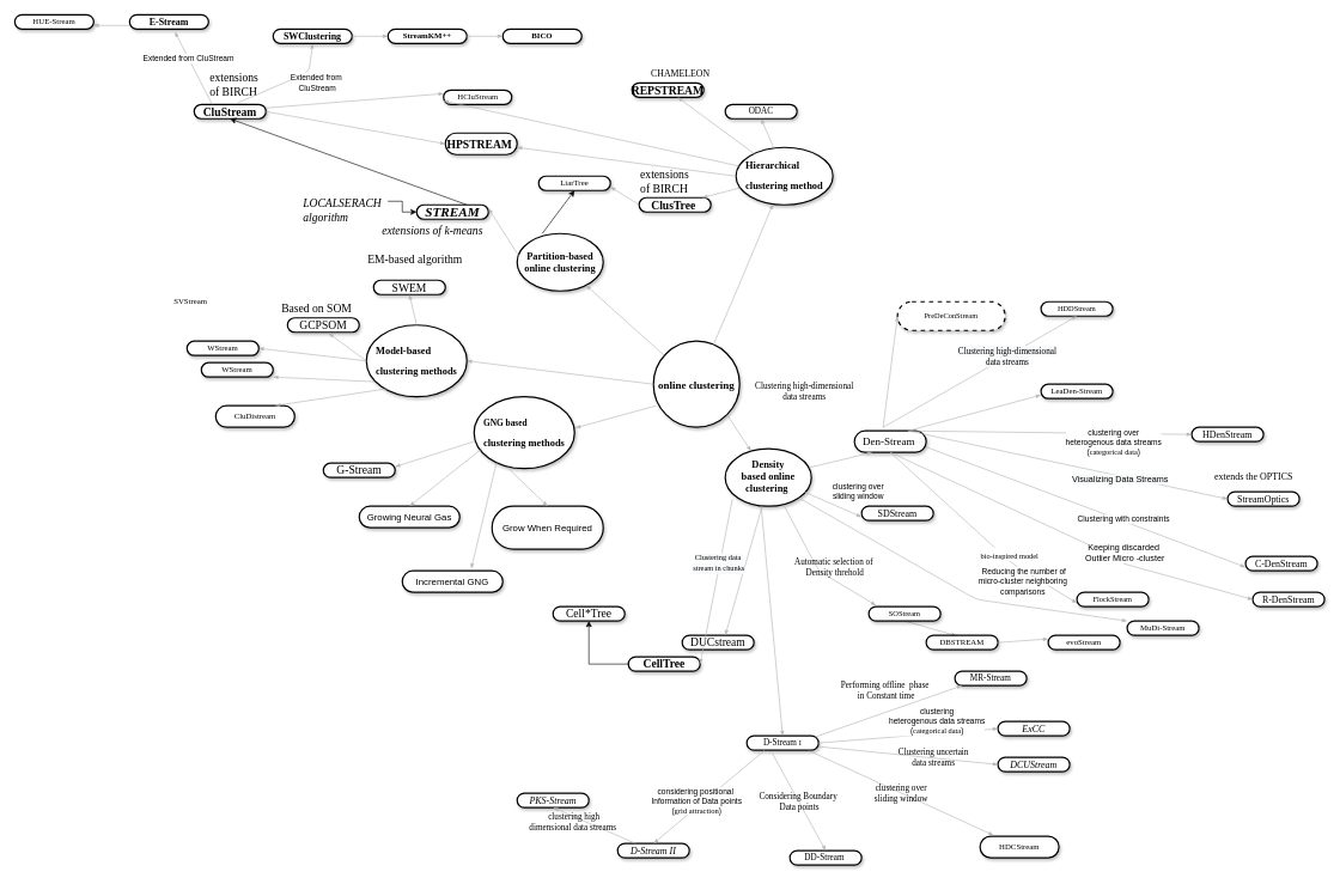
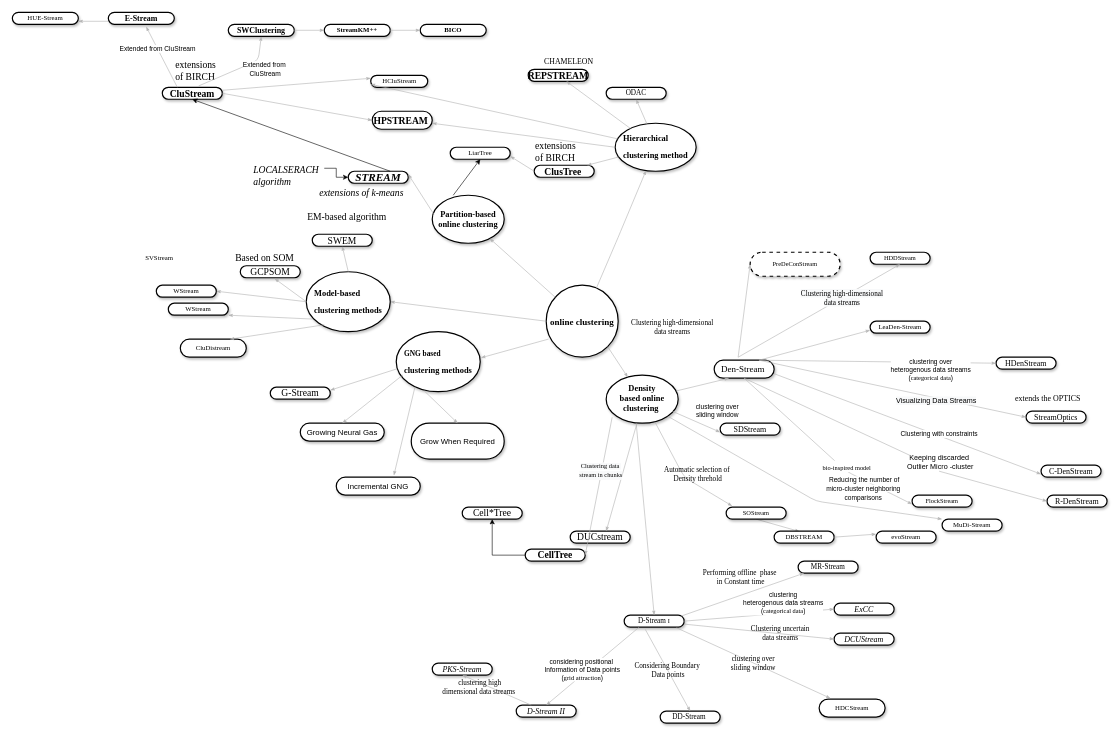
- <mxCell id="102" value="&lt;div&gt;&lt;span style=&quot;font-size: 8.468pt ; font-family: &amp;quot;advpcourier&amp;quot; ; color: rgb(0 , 0 , 0)&quot;&gt;SVStream&lt;/span&gt;&lt;/div&gt;" style="text;whiteSpace=wrap;html=1;" parent="1" vertex="1"><mxGeometry x="240" y="405" width="80" height="30" as="geometry" /></mxCell>
+ <mxCell id="102" value="&lt;div&gt;&lt;span style=&quot;font-size: 8.468pt ; font-family: &amp;quot;advpcourier&amp;quot; ; color: rgb(0 , 0 , 0)&quot;&gt;SVStream&lt;/span&gt;&lt;/div&gt;" style="text;whiteSpace=wrap;html=1;" parent="1" vertex="1"><mxGeometry x="240" y="415" width="80" height="30" as="geometry" /></mxCell>
- <mxCell id="57" value="&lt;div style=&quot;text-align: left&quot;&gt;&lt;span style=&quot;font-family: &amp;#34;cmr8&amp;#34; ; font-size: 10.627px&quot;&gt;FlockStream&lt;/span&gt;&lt;br&gt;&lt;/div&gt;" style="whiteSpace=wrap;html=1;rounded=1;shadow=1;comic=0;labelBackgroundColor=none;strokeWidth=2;fontFamily=Verdana;fontSize=12;align=center;arcSize=50;" parent="1" vertex="1"><mxGeometry x="1500" y="825" width="100" height="20" as="geometry" /></mxCell>
+ <mxCell id="57" value="&lt;div style=&quot;text-align: left&quot;&gt;&lt;span style=&quot;font-family: &amp;#34;cmr8&amp;#34; ; font-size: 10.627px&quot;&gt;FlockStream&lt;/span&gt;&lt;br&gt;&lt;/div&gt;" style="whiteSpace=wrap;html=1;rounded=1;shadow=1;comic=0;labelBackgroundColor=none;strokeWidth=2;fontFamily=Verdana;fontSize=12;align=center;arcSize=50;" parent="1" vertex="1"><mxGeometry x="1520" y="825" width="100" height="20" as="geometry" /></mxCell>
